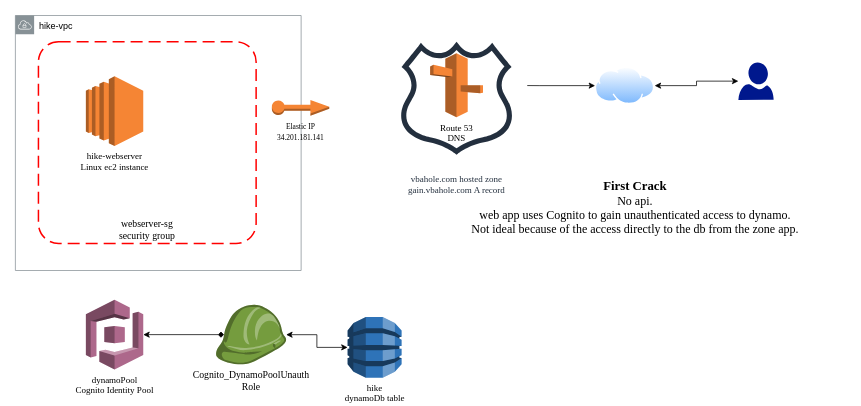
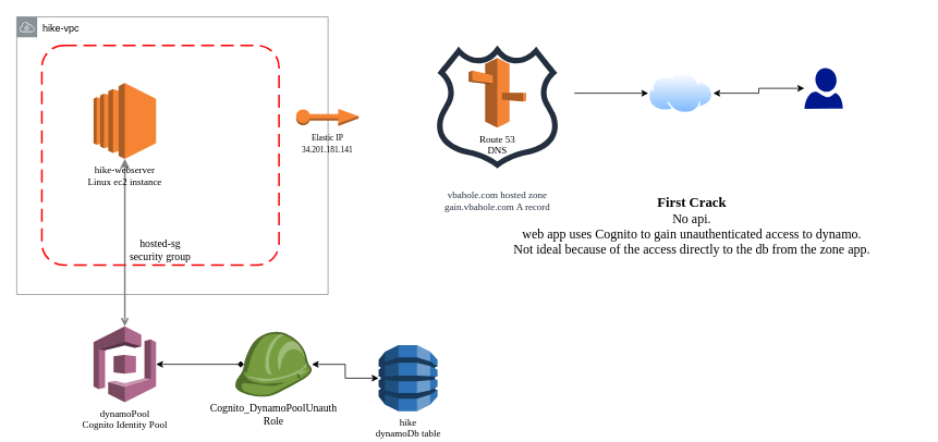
+ <mxCell id="3" style="edgeStyle=orthogonalEdgeStyle;rounded=0;orthogonalLoop=1;jettySize=auto;html=1;startArrow=classic;startFill=1;endArrow=open;endFill=0;strokeColor=#808080;strokeWidth=2;" parent="1" source="4" target="7" edge="1"><mxGeometry relative="1" as="geometry"><mxPoint x="543" y="189" as="sourcePoint" /><mxPoint x="583" y="271.604" as="targetPoint" /></mxGeometry></mxCell>
- <mxCell id="16" value="webserver-sg&#10;security group" style="rounded=1;arcSize=10;dashed=1;strokeColor=#ff0000;fillColor=none;gradientColor=none;dashPattern=8 4;strokeWidth=2;fontFamily=Verdana;fontSize=13;verticalAlign=bottom;" parent="1" vertex="1"><mxGeometry x="50.75" y="55" width="290.25" height="269" as="geometry" /></mxCell>
+ <mxCell id="16" value="hosted-sg&#10;security group" style="rounded=1;arcSize=10;dashed=1;strokeColor=#ff0000;fillColor=none;gradientColor=none;dashPattern=8 4;strokeWidth=2;fontFamily=Verdana;fontSize=13;verticalAlign=bottom;" parent="1" vertex="1"><mxGeometry x="50.75" y="55" width="290.25" height="269" as="geometry" /></mxCell>
